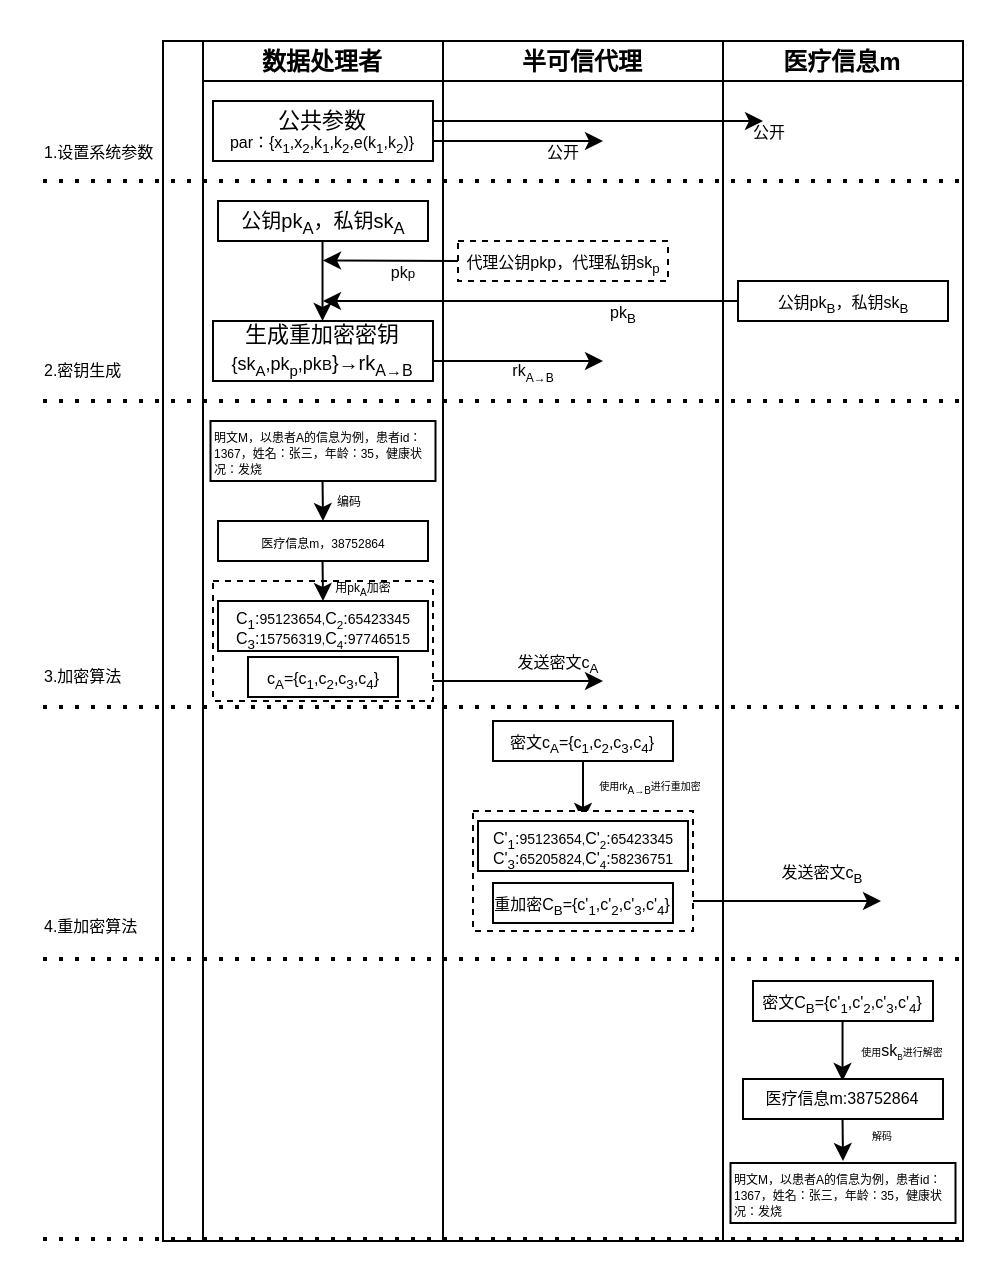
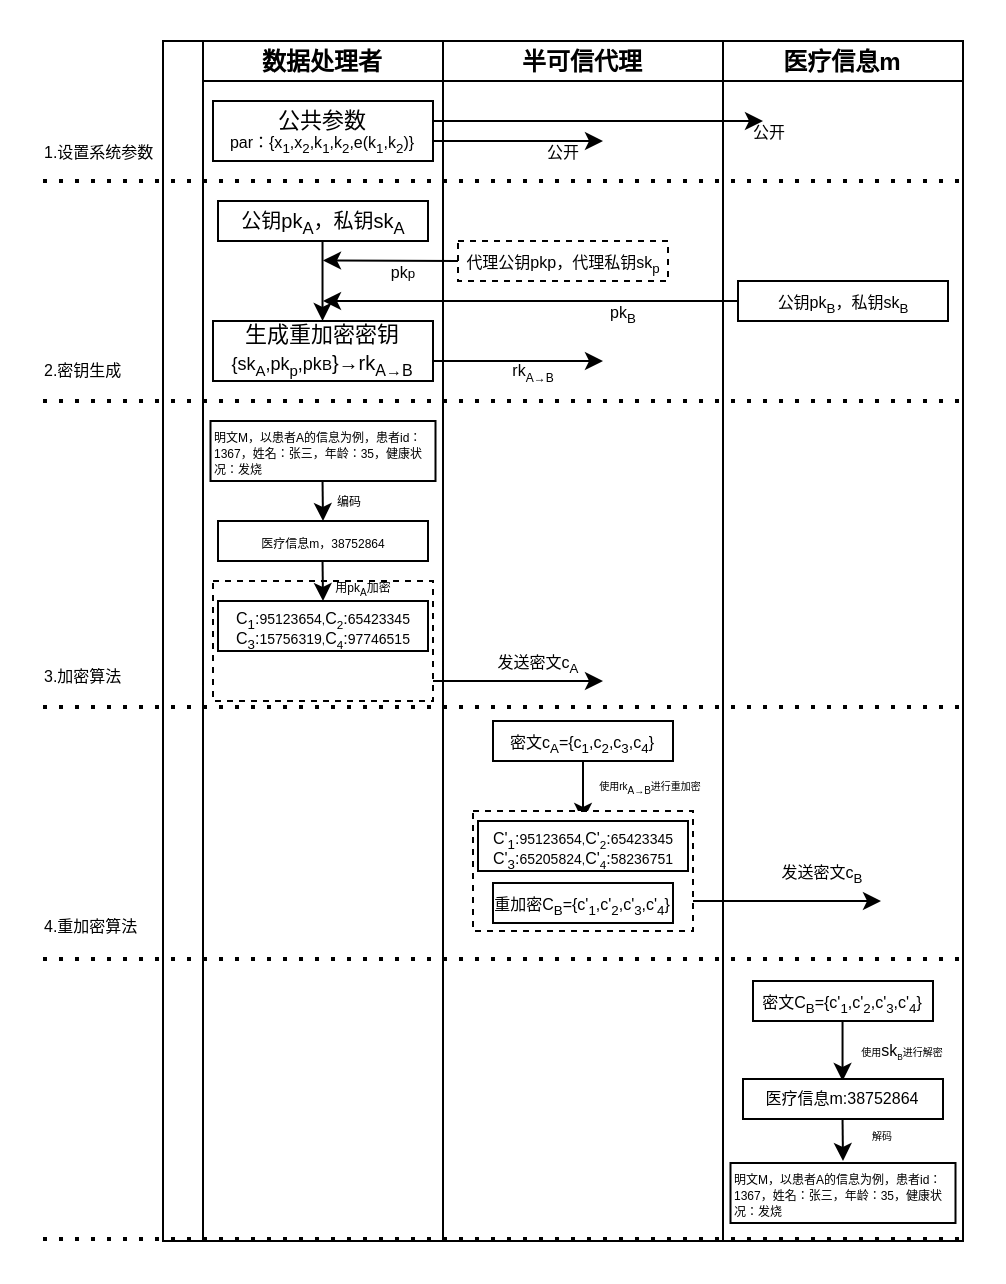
- <mxCell id="33" value="&lt;font style=&quot;font-size: 8px;&quot;&gt;&lt;span style=&quot;text-align: left;&quot;&gt;发送密文&lt;/span&gt;&lt;span style=&quot;text-align: left;&quot;&gt;c&lt;/span&gt;&lt;sub style=&quot;text-align: left;&quot;&gt;A&lt;/sub&gt;&lt;/font&gt;" style="text;strokeColor=none;align=center;fillColor=none;html=1;verticalAlign=middle;whiteSpace=wrap;rounded=0;" vertex="1" parent="19"><mxGeometry x="28" y="295" width="60" height="30" as="geometry" /></mxCell>
+ <mxCell id="33" value="&lt;font style=&quot;font-size: 8px;&quot;&gt;&lt;span style=&quot;text-align: left;&quot;&gt;发送密文&lt;/span&gt;&lt;span style=&quot;text-align: left;&quot;&gt;c&lt;/span&gt;&lt;sub style=&quot;text-align: left;&quot;&gt;A&lt;/sub&gt;&lt;/font&gt;" style="text;strokeColor=none;align=center;fillColor=none;html=1;verticalAlign=middle;whiteSpace=wrap;rounded=0;" vertex="1" parent="19"><mxGeometry x="18" y="295" width="60" height="30" as="geometry" /></mxCell>
- <mxCell id="17" value="&lt;font style=&quot;font-size: 8px;&quot;&gt;c&lt;sub&gt;A&lt;/sub&gt;={c&lt;sub&gt;1&lt;/sub&gt;,c&lt;sub&gt;2&lt;/sub&gt;,c&lt;sub&gt;3&lt;/sub&gt;,c&lt;sub&gt;4&lt;/sub&gt;}&lt;/font&gt;" style="rounded=0;whiteSpace=wrap;html=1;" vertex="1" parent="3"><mxGeometry x="22.5" y="308" width="75" height="20" as="geometry" /></mxCell>
